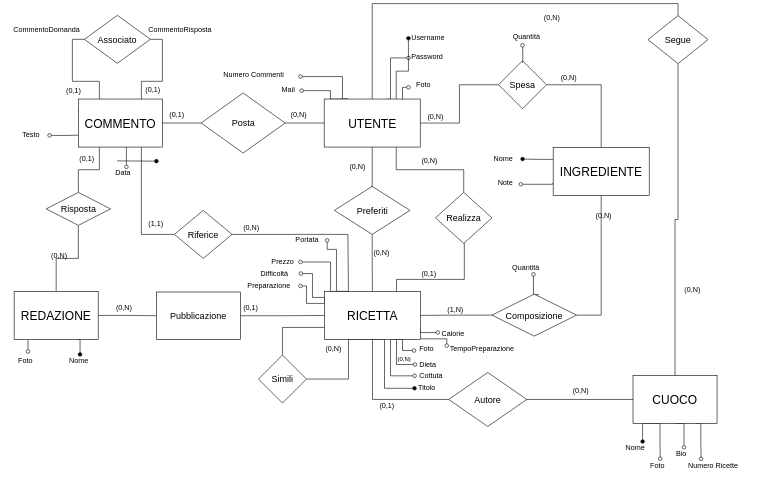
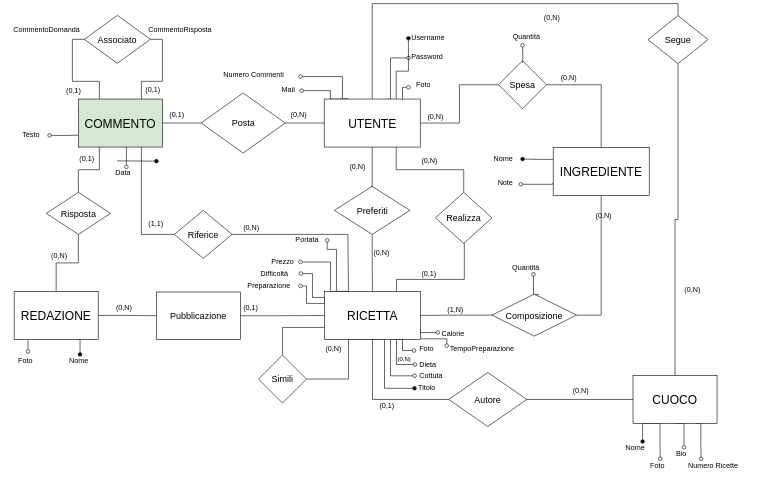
- <mxCell id="42" value="&lt;font style=&quot;font-size: 20px&quot;&gt;COMMENTO&lt;/font&gt;" style="rounded=0;whiteSpace=wrap;html=1;" parent="1" vertex="1"><mxGeometry x="130" y="164.5" width="140" height="80" as="geometry" /></mxCell>
+ <mxCell id="42" value="&lt;font style=&quot;font-size: 20px&quot;&gt;COMMENTO&lt;/font&gt;" style="rounded=0;whiteSpace=wrap;html=1;fillColor=#d5e8d4;" parent="1" vertex="1"><mxGeometry x="130" y="164.5" width="140" height="80" as="geometry" /></mxCell>
- <mxCell id="36" value="&lt;font style=&quot;font-size: 15px&quot;&gt;Risposta&lt;/font&gt;" style="rhombus;whiteSpace=wrap;html=1;" parent="1" vertex="1"><mxGeometry x="76.5" y="320" width="107" height="55" as="geometry" /></mxCell>
+ <mxCell id="36" value="&lt;font style=&quot;font-size: 15px&quot;&gt;Risposta&lt;/font&gt;" style="rhombus;whiteSpace=wrap;html=1;" parent="1" vertex="1"><mxGeometry x="76.5" y="320" width="107" height="70" as="geometry" /></mxCell>
